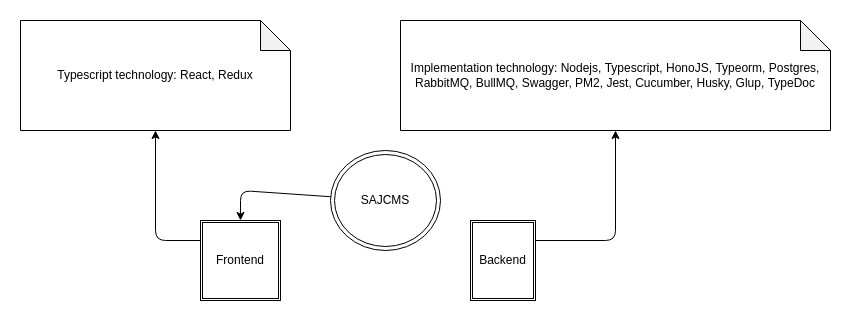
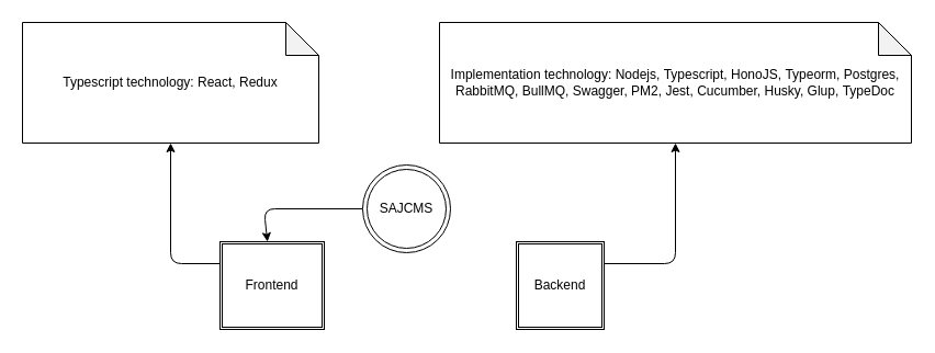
- <mxCell id="3" value="SAJCMS" style="ellipse;shape=doubleEllipse;whiteSpace=wrap;html=1;aspect=fixed;" parent="1" vertex="1"><mxGeometry x="330" y="150" width="110" height="100" as="geometry" /></mxCell>
+ <mxCell id="3" value="SAJCMS" style="ellipse;shape=doubleEllipse;whiteSpace=wrap;html=1;aspect=fixed;" parent="1" vertex="1"><mxGeometry x="330" y="150" width="80" height="80" as="geometry" /></mxCell>
- <mxCell id="5" value="Frontend" style="shape=ext;double=1;whiteSpace=wrap;html=1;aspect=fixed;" parent="1" vertex="1"><mxGeometry x="200" y="220" width="80" height="80" as="geometry" /></mxCell>
+ <mxCell id="5" value="Frontend" style="shape=ext;double=1;whiteSpace=wrap;html=1;aspect=fixed;" parent="1" vertex="1"><mxGeometry x="200" y="220" width="95" height="80" as="geometry" /></mxCell>
- <mxCell id="7" value="Backend" style="shape=ext;double=1;whiteSpace=wrap;html=1;aspect=fixed;" parent="1" vertex="1"><mxGeometry x="470" y="220" width="65" height="80" as="geometry" /></mxCell>
+ <mxCell id="7" value="Backend" style="shape=ext;double=1;whiteSpace=wrap;html=1;aspect=fixed;" parent="1" vertex="1"><mxGeometry x="470" y="220" width="80" height="80" as="geometry" /></mxCell>
